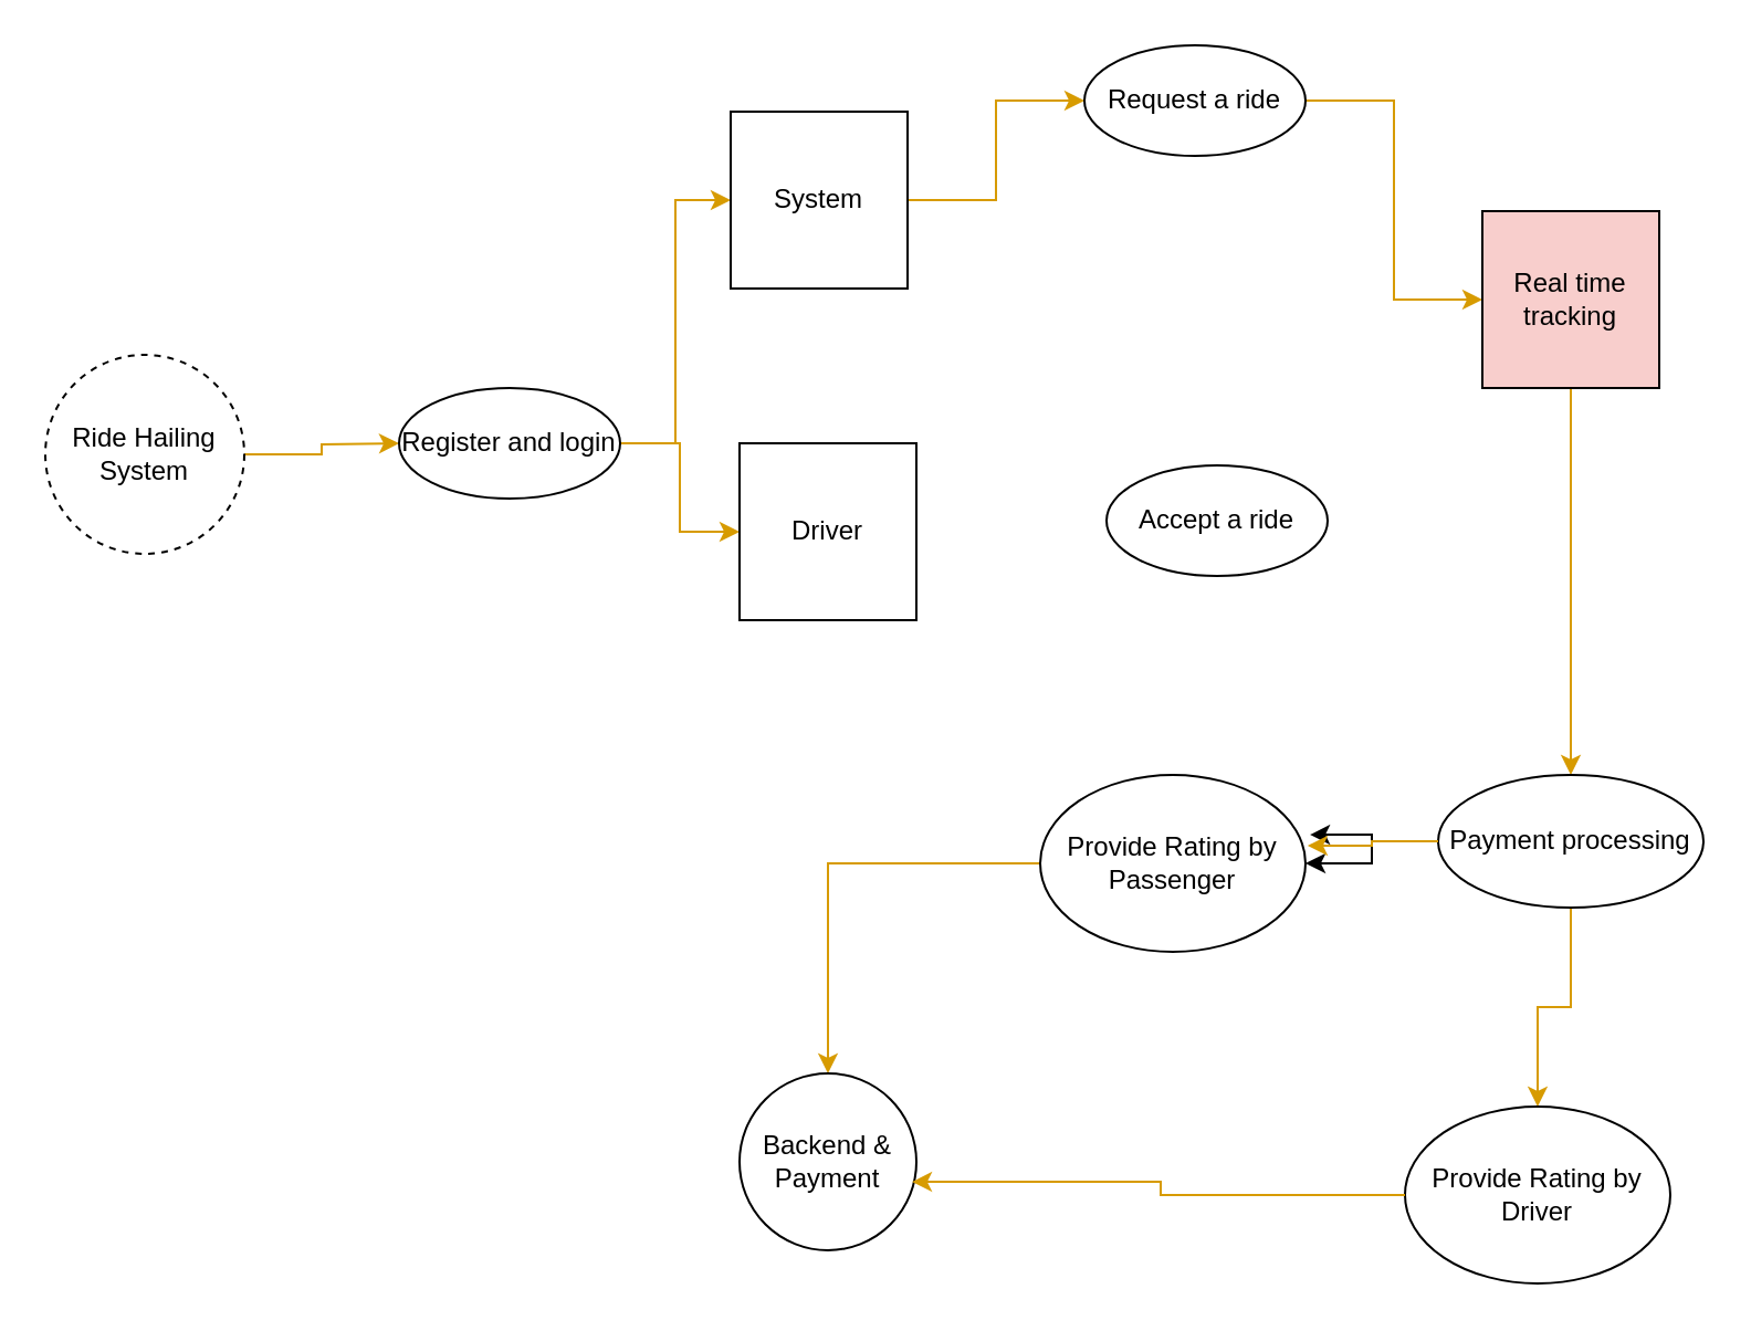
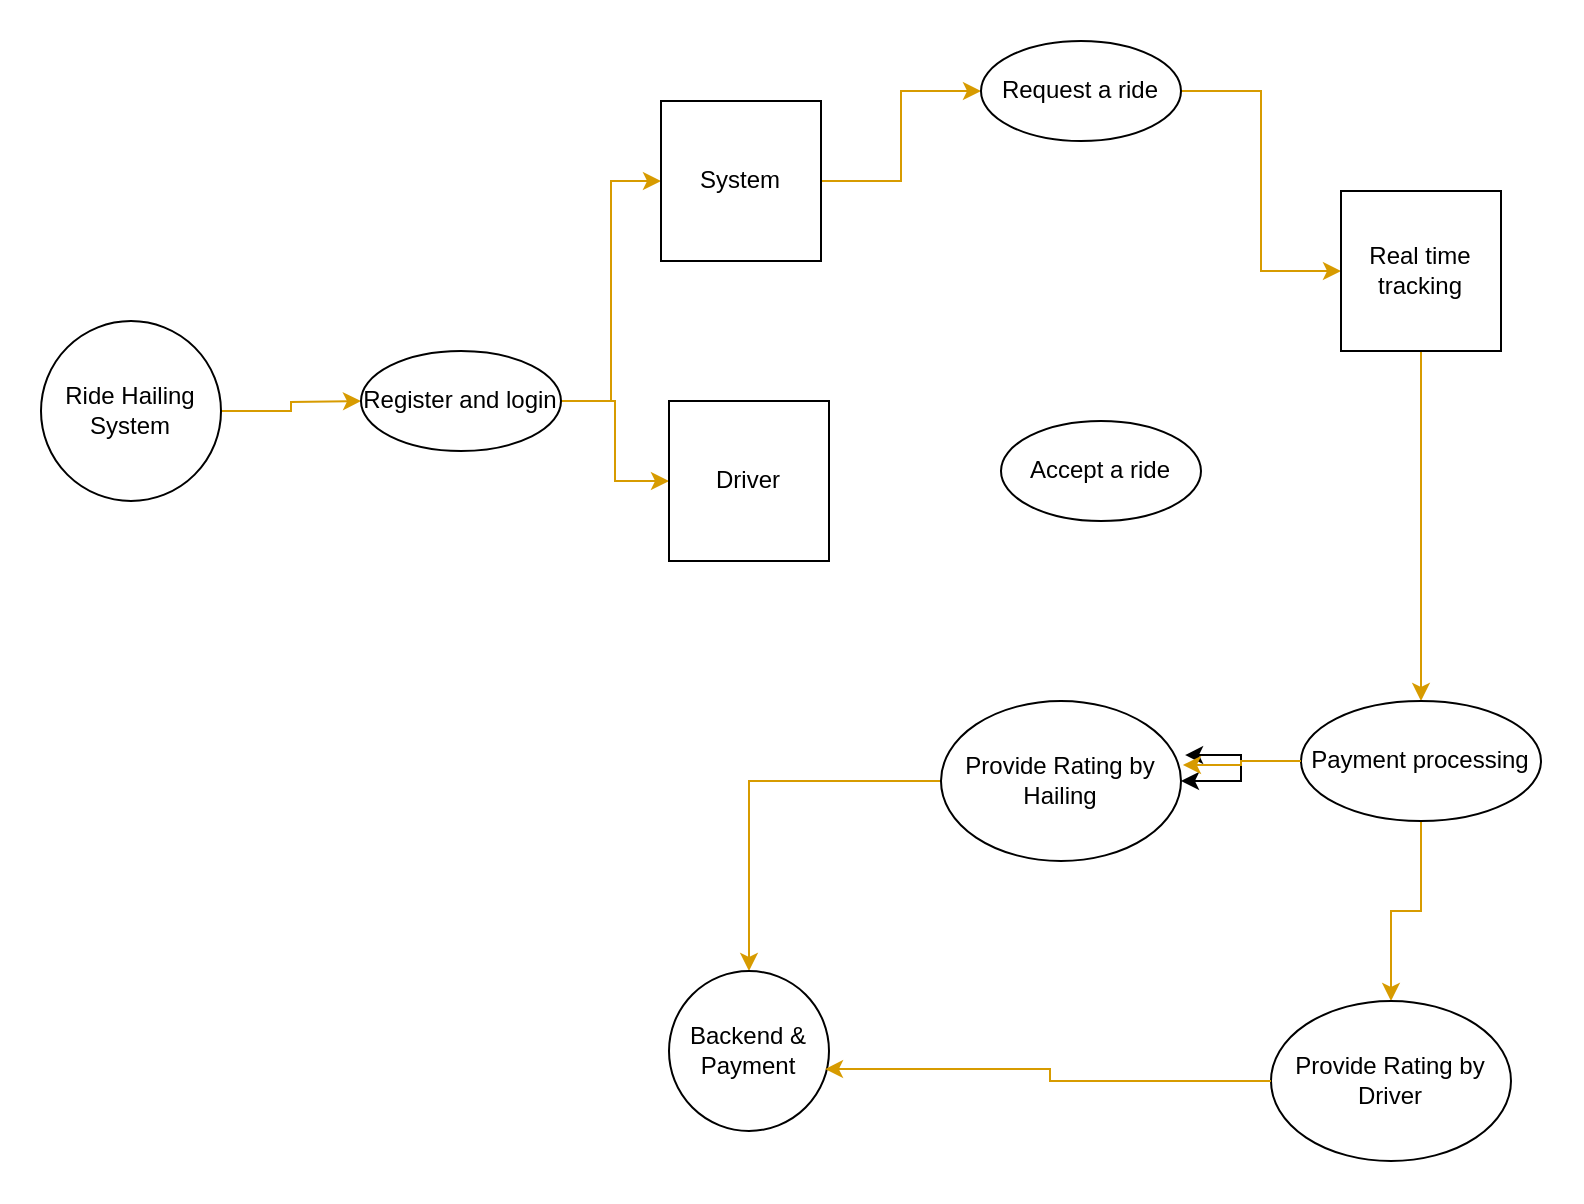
- <mxCell id="14" value="Real time tracking" style="whiteSpace=wrap;html=1;aspect=fixed;fillColor=#f8cecc;" vertex="1" parent="1"><mxGeometry x="670" y="95" width="80" height="80" as="geometry" /></mxCell>
+ <mxCell id="14" value="Real time tracking" style="whiteSpace=wrap;html=1;aspect=fixed;" vertex="1" parent="1"><mxGeometry x="670" y="95" width="80" height="80" as="geometry" /></mxCell>
- <mxCell id="3" value="Ride Hailing System" style="ellipse;whiteSpace=wrap;html=1;aspect=fixed;dashed=1;" vertex="1" parent="1"><mxGeometry x="20" y="160" width="90" height="90" as="geometry" /></mxCell>
+ <mxCell id="3" value="Ride Hailing System" style="ellipse;whiteSpace=wrap;html=1;aspect=fixed;" vertex="1" parent="1"><mxGeometry x="20" y="160" width="90" height="90" as="geometry" /></mxCell>
- <mxCell id="19" value="Provide Rating by Passenger" style="ellipse;whiteSpace=wrap;html=1;" vertex="1" parent="1"><mxGeometry x="470" y="350" width="120" height="80" as="geometry" /></mxCell>
+ <mxCell id="19" value="Provide Rating by Hailing" style="ellipse;whiteSpace=wrap;html=1;" vertex="1" parent="1"><mxGeometry x="470" y="350" width="120" height="80" as="geometry" /></mxCell>
